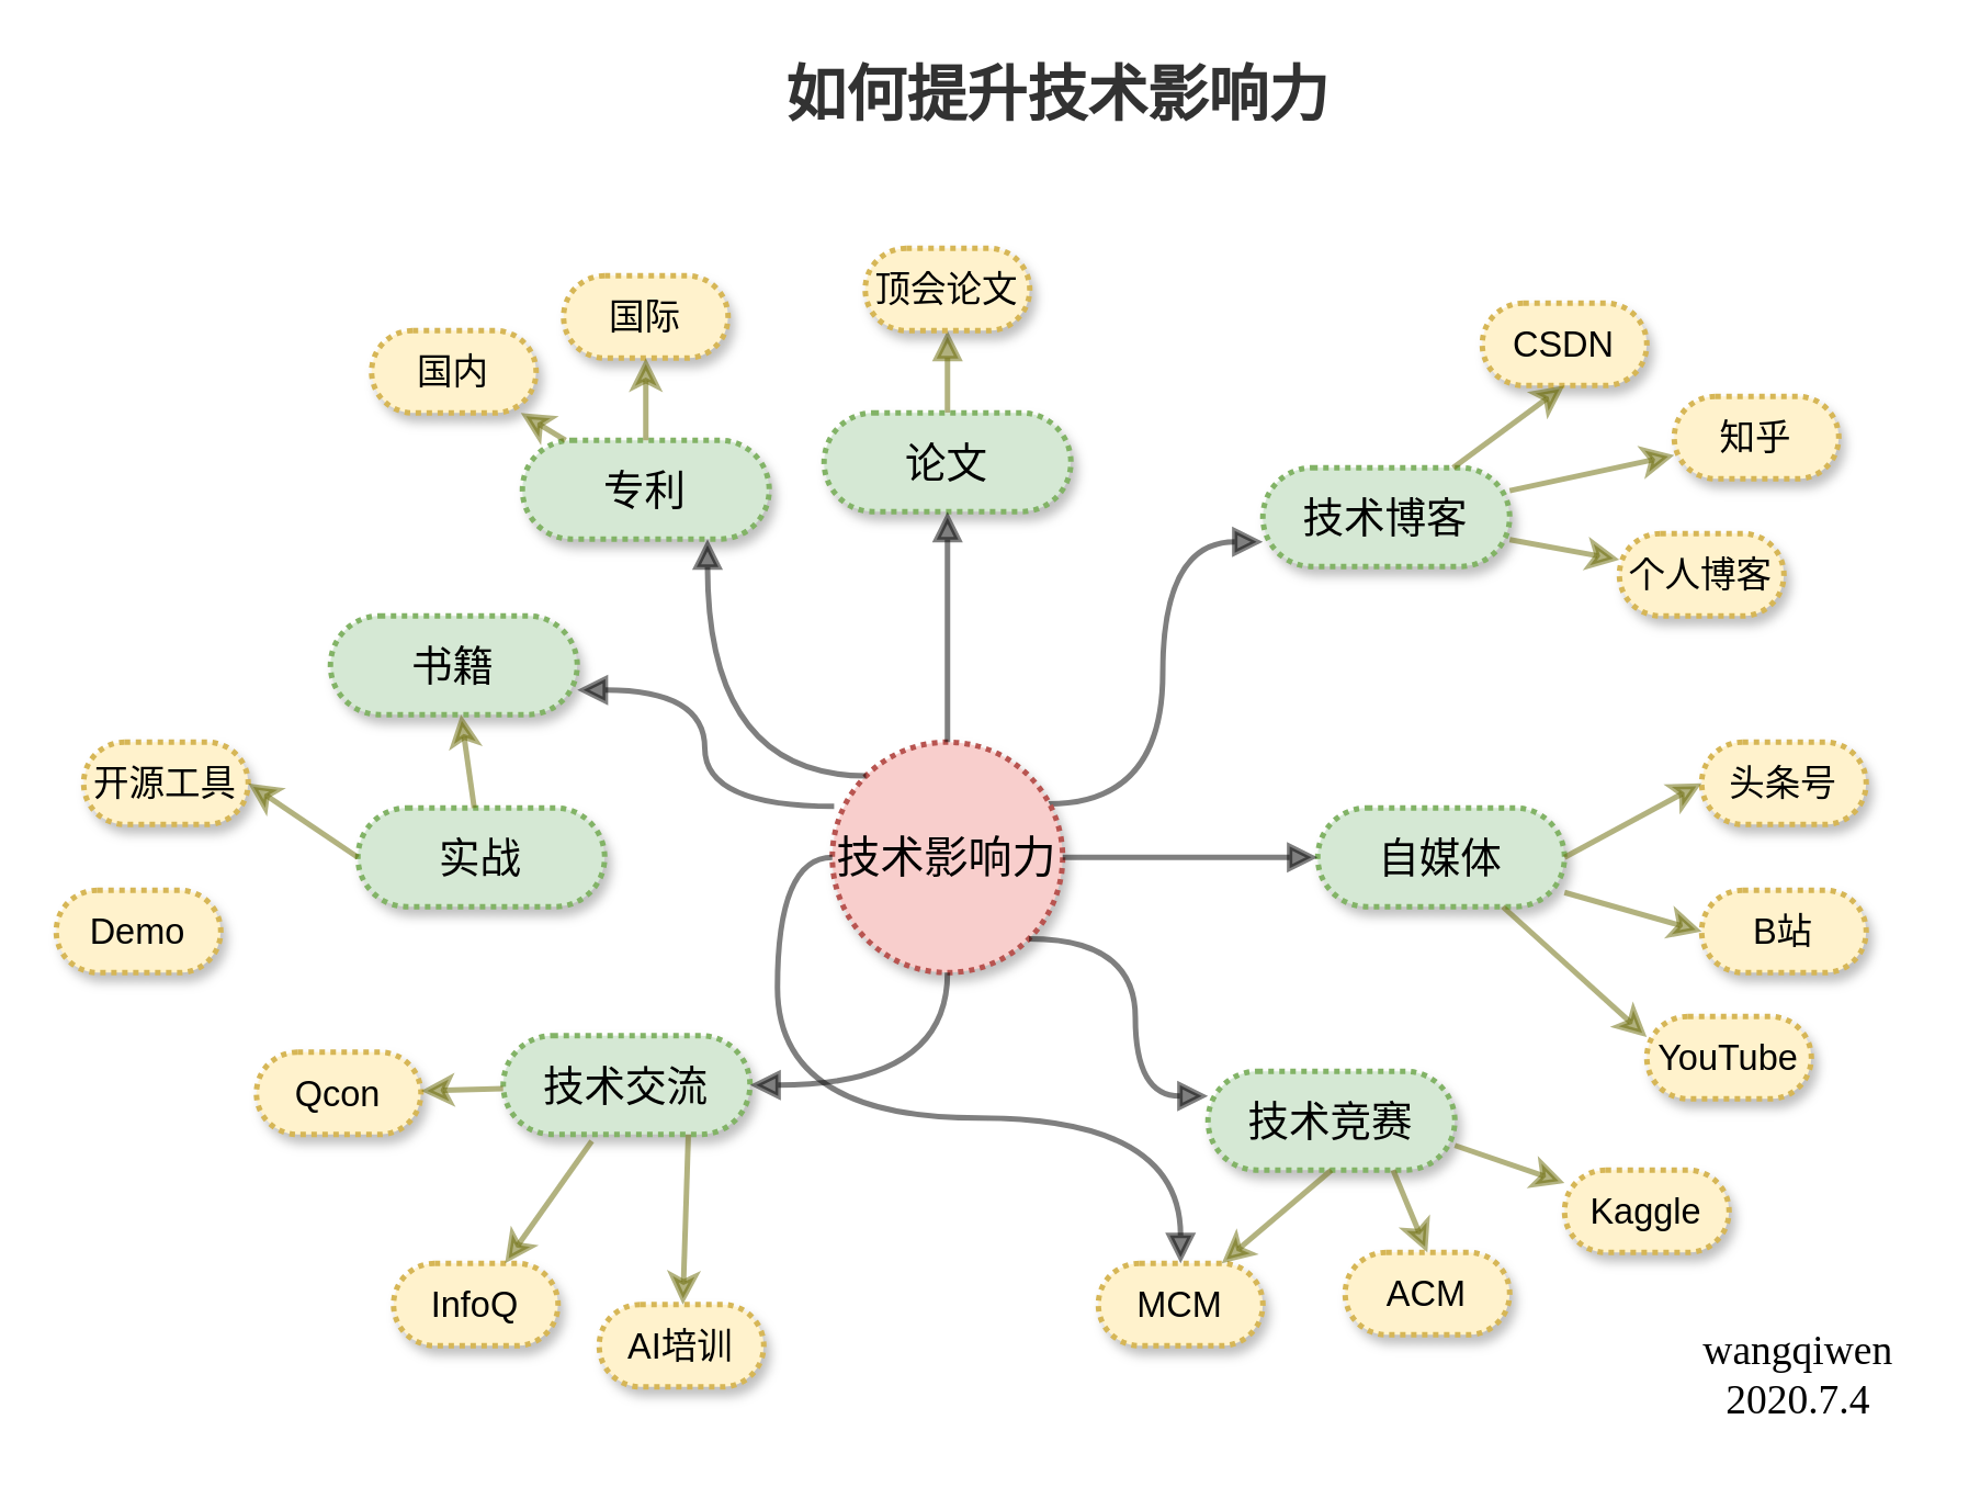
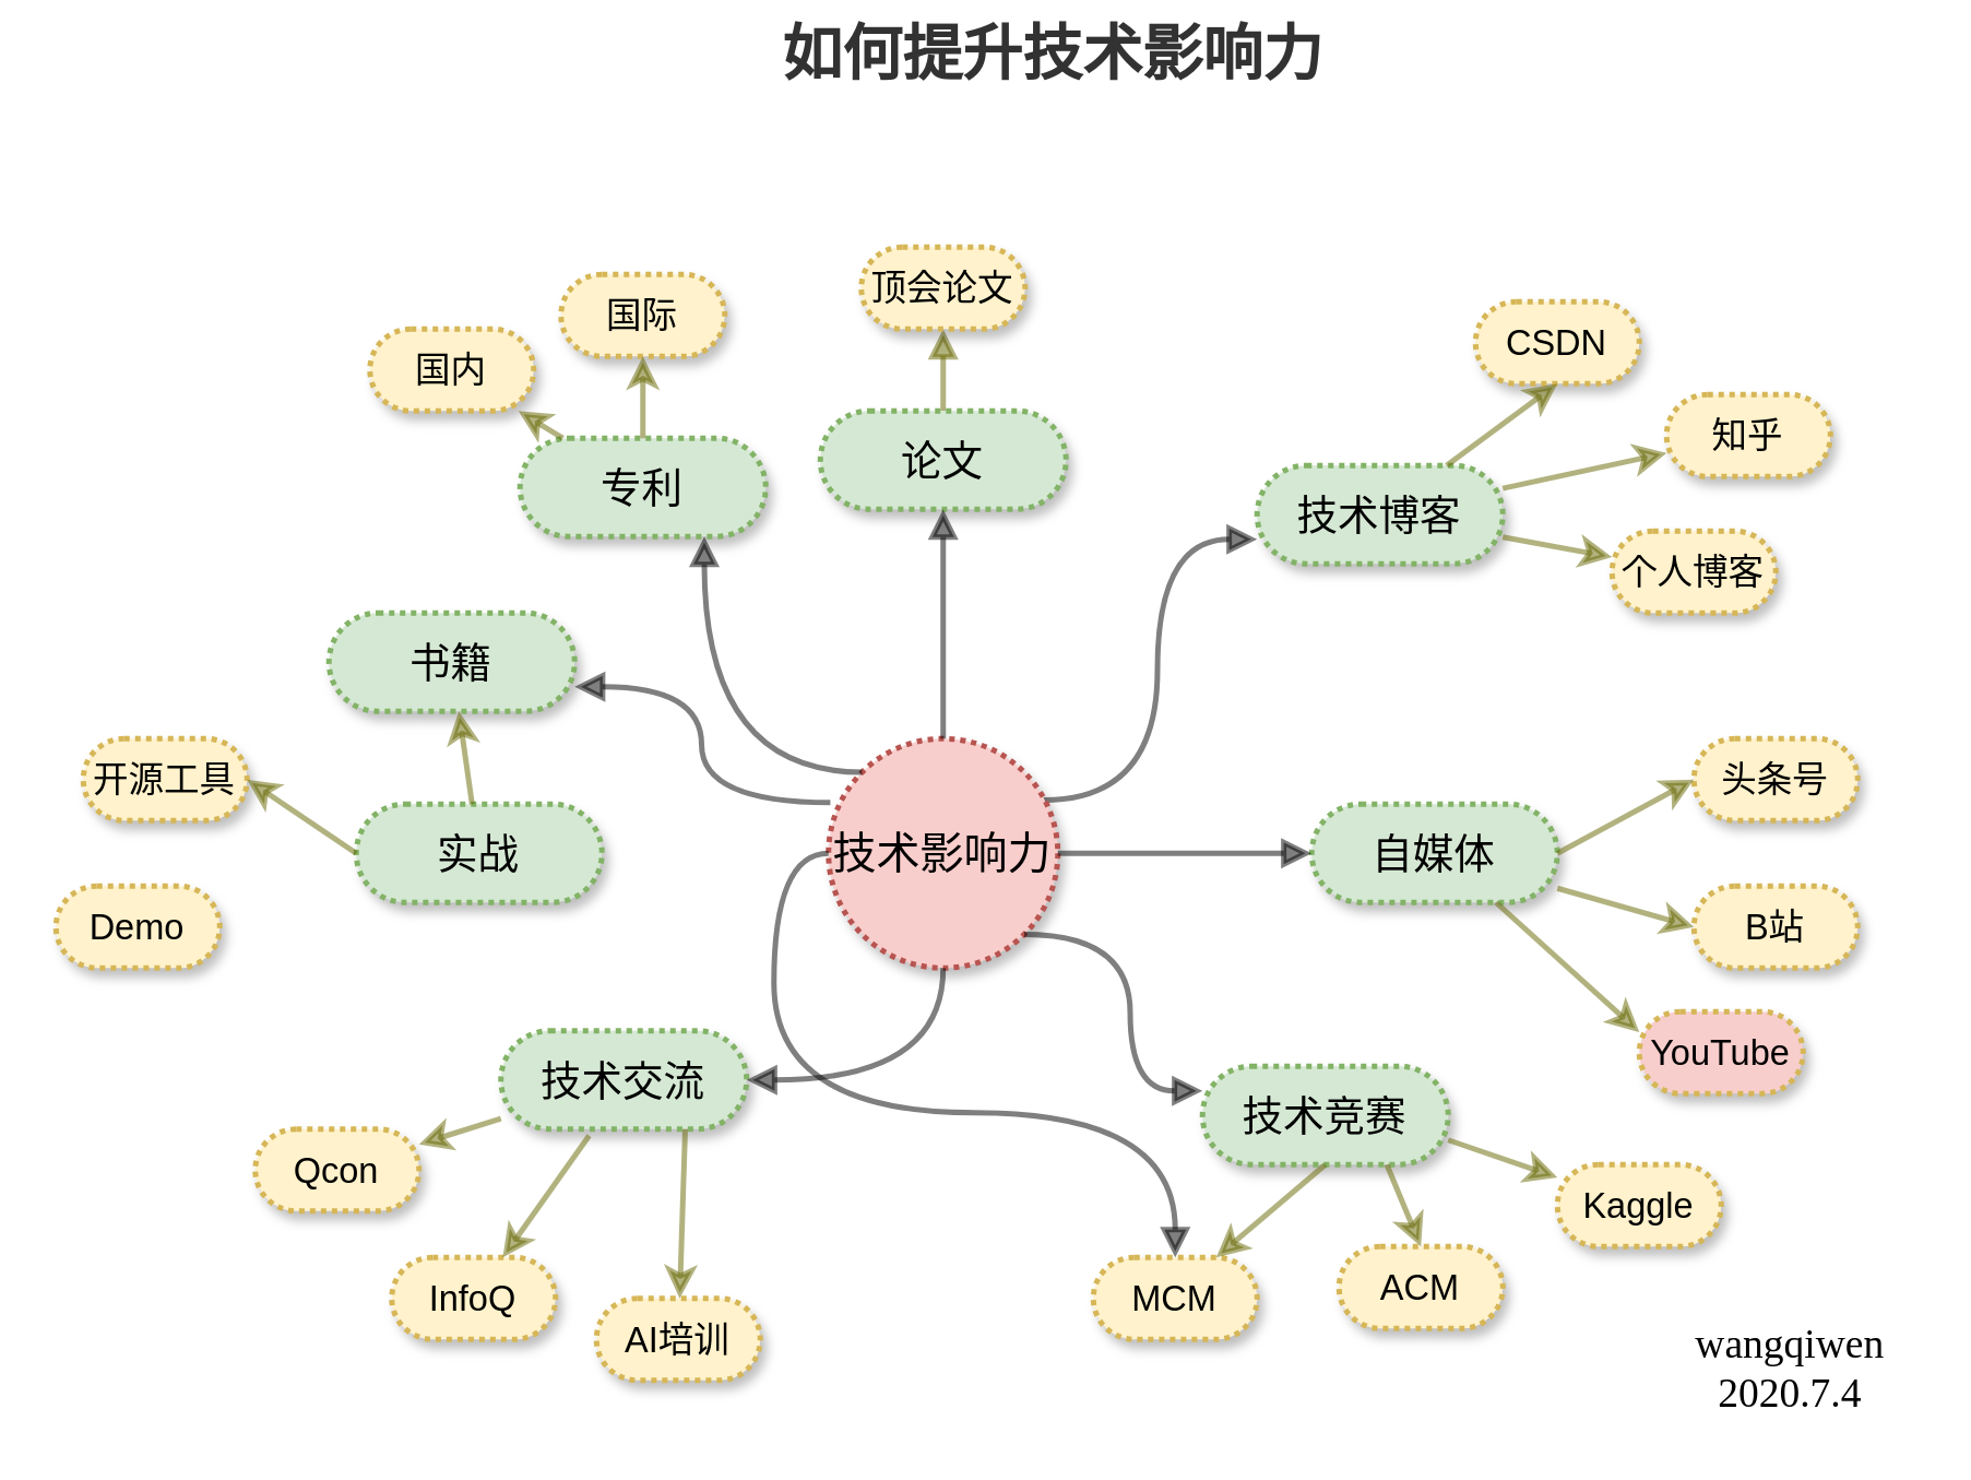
- <mxCell id="49" value="如何提升技术影响力" style="text;html=1;resizable=0;autosize=1;align=center;verticalAlign=middle;points=[];fillColor=none;strokeColor=none;rounded=0;shadow=1;dashed=1;dashPattern=1 1;sketch=0;fontSize=22;labelBorderColor=none;labelBackgroundColor=none;textOpacity=80;fontStyle=1;fontFamily=Times New Roman;" parent="1" vertex="1"><mxGeometry x="280" y="20" width="210" height="30" as="geometry" /></mxCell>
+ <mxCell id="49" value="如何提升技术影响力" style="text;html=1;resizable=0;autosize=1;align=center;verticalAlign=middle;points=[];fillColor=none;strokeColor=none;rounded=0;shadow=1;dashed=1;dashPattern=1 1;sketch=0;fontSize=22;labelBorderColor=none;labelBackgroundColor=none;textOpacity=80;fontStyle=1;fontFamily=Times New Roman;" parent="1" vertex="1"><mxGeometry x="280" y="5" width="210" height="30" as="geometry" /></mxCell>
- <mxCell id="34" value="YouTube" style="rounded=1;whiteSpace=wrap;html=1;shadow=1;dashed=1;dashPattern=1 1;sketch=0;strokeColor=#d6b656;strokeWidth=2;fillColor=#fff2cc;arcSize=50;fontSize=13;" parent="1" vertex="1"><mxGeometry x="600" y="370" width="60" height="30" as="geometry" /></mxCell>
+ <mxCell id="34" value="YouTube" style="rounded=1;whiteSpace=wrap;html=1;shadow=1;dashed=1;dashPattern=1 1;sketch=0;strokeColor=#d6b656;strokeWidth=2;fillColor=#f8cecc;arcSize=50;fontSize=13;" parent="1" vertex="1"><mxGeometry x="600" y="370" width="60" height="30" as="geometry" /></mxCell>
- <mxCell id="37" value="Qcon" style="rounded=1;whiteSpace=wrap;html=1;shadow=1;dashed=1;dashPattern=1 1;sketch=0;strokeColor=#d6b656;strokeWidth=2;fillColor=#fff2cc;arcSize=50;fontSize=13;" parent="1" vertex="1"><mxGeometry x="93" y="383" width="60" height="30" as="geometry" /></mxCell>
+ <mxCell id="37" value="Qcon" style="rounded=1;whiteSpace=wrap;html=1;shadow=1;dashed=1;dashPattern=1 1;sketch=0;strokeColor=#d6b656;strokeWidth=2;fillColor=#fff2cc;arcSize=50;fontSize=13;" parent="1" vertex="1"><mxGeometry x="93" y="413" width="60" height="30" as="geometry" /></mxCell>
